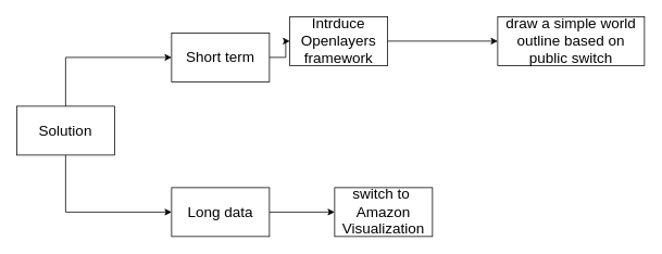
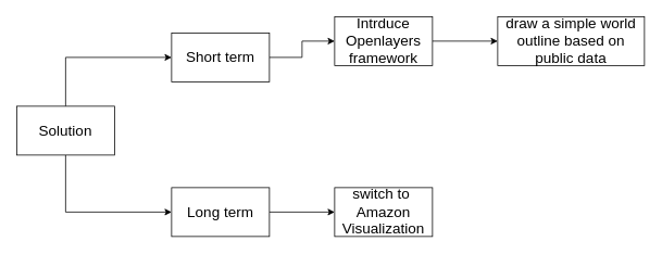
- <mxCell id="8" value="&lt;font style=&quot;font-size: 18px&quot;&gt;Intrduce Openlayers framework&lt;/font&gt;" style="rounded=0;whiteSpace=wrap;html=1;" vertex="1" parent="1"><mxGeometry x="355" y="20" width="120" height="60" as="geometry" /></mxCell>
+ <mxCell id="8" value="&lt;font style=&quot;font-size: 18px&quot;&gt;Intrduce Openlayers framework&lt;/font&gt;" style="rounded=0;whiteSpace=wrap;html=1;" vertex="1" parent="1"><mxGeometry x="410" y="20" width="120" height="60" as="geometry" /></mxCell>
- <mxCell id="9" value="&lt;font style=&quot;font-size: 18px&quot;&gt;draw a simple world outline based on public switch&lt;/font&gt;" style="rounded=0;whiteSpace=wrap;html=1;" vertex="1" parent="1"><mxGeometry x="610" y="20" width="180" height="60" as="geometry" /></mxCell>
+ <mxCell id="9" value="&lt;font style=&quot;font-size: 18px&quot;&gt;draw a simple world outline based on public data&lt;/font&gt;" style="rounded=0;whiteSpace=wrap;html=1;" vertex="1" parent="1"><mxGeometry x="610" y="20" width="180" height="60" as="geometry" /></mxCell>
- <mxCell id="11" value="&lt;font style=&quot;font-size: 18px&quot;&gt;Long data&lt;/font&gt;" style="rounded=0;whiteSpace=wrap;html=1;" vertex="1" parent="1"><mxGeometry x="210" y="230" width="120" height="60" as="geometry" /></mxCell>
+ <mxCell id="11" value="&lt;font style=&quot;font-size: 18px&quot;&gt;Long term&lt;/font&gt;" style="rounded=0;whiteSpace=wrap;html=1;" vertex="1" parent="1"><mxGeometry x="210" y="230" width="120" height="60" as="geometry" /></mxCell>
